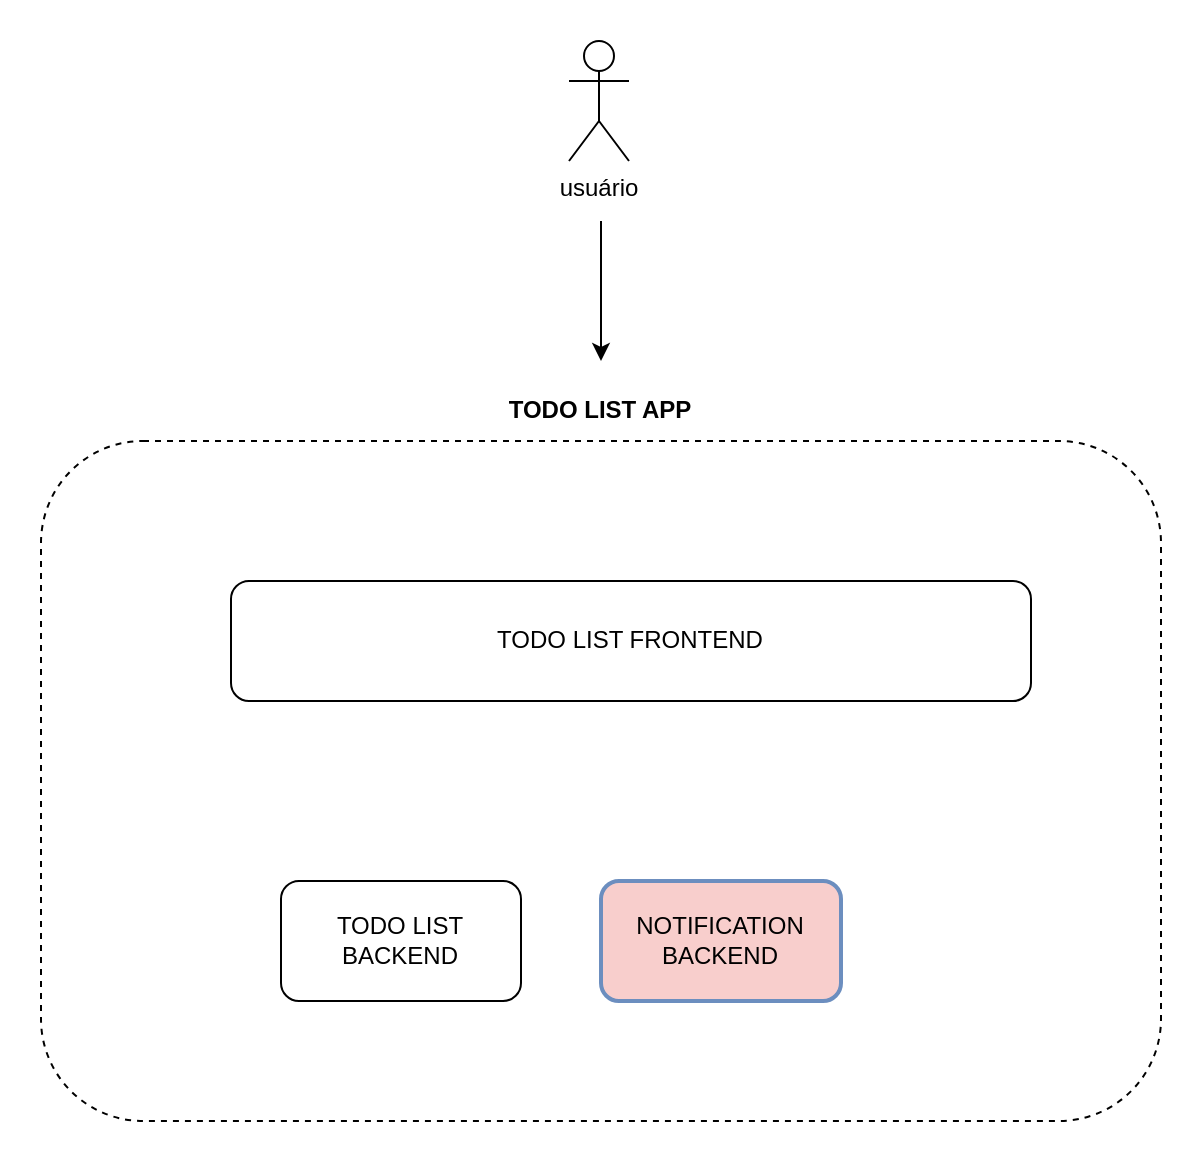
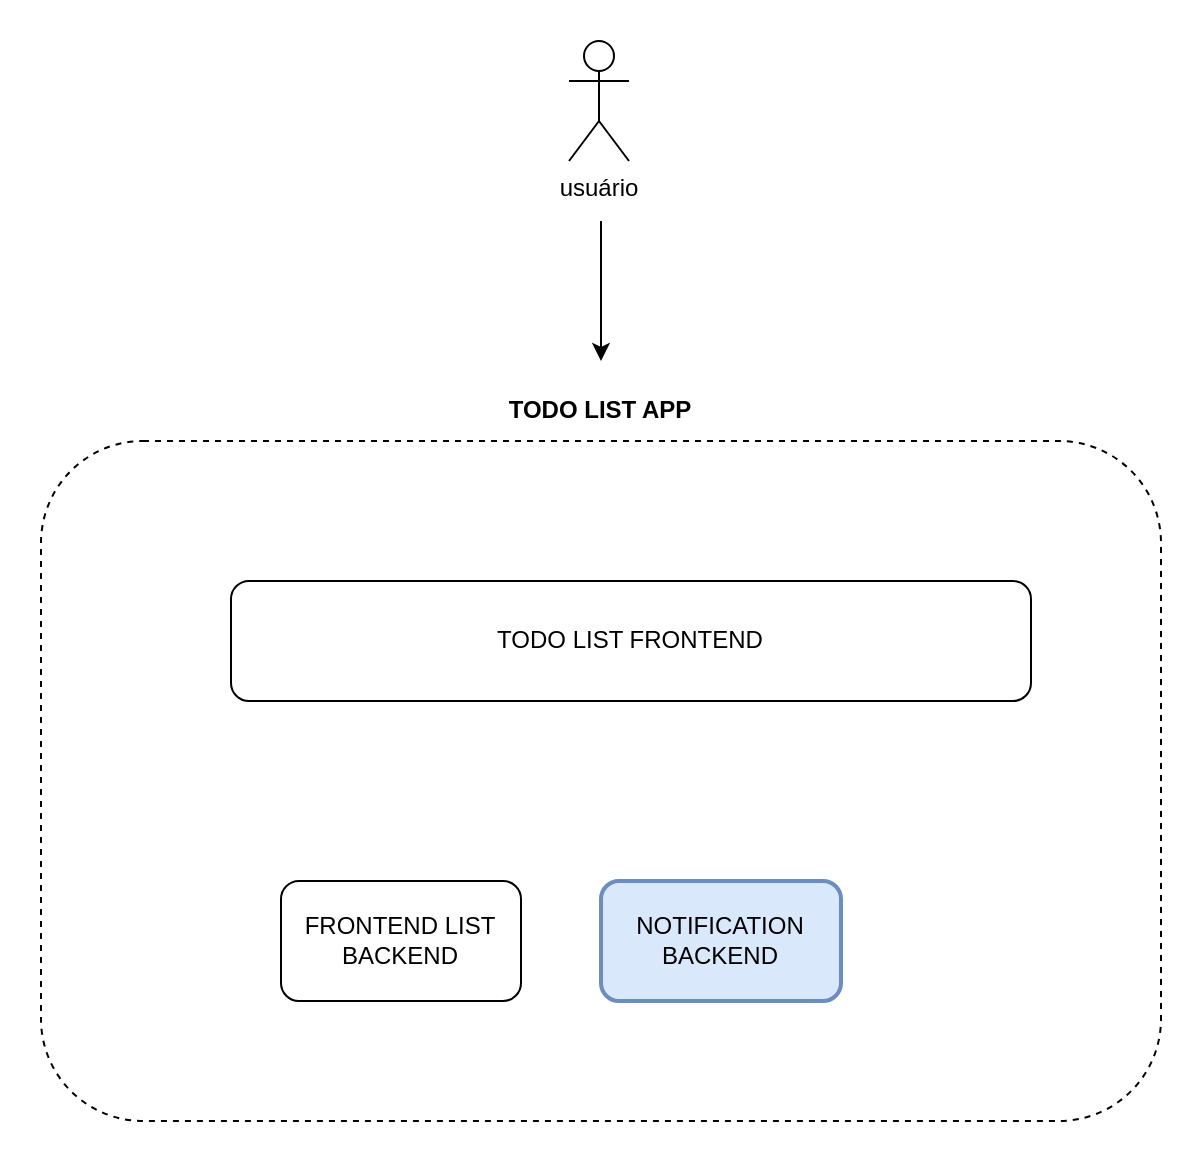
- <mxCell id="3" value="TODO LIST BACKEND" style="rounded=1;whiteSpace=wrap;html=1;" vertex="1" parent="1"><mxGeometry x="140" y="440" width="120" height="60" as="geometry" /></mxCell>
+ <mxCell id="3" value="FRONTEND LIST BACKEND" style="rounded=1;whiteSpace=wrap;html=1;" vertex="1" parent="1"><mxGeometry x="140" y="440" width="120" height="60" as="geometry" /></mxCell>
- <mxCell id="5" value="NOTIFICATION BACKEND" style="rounded=1;whiteSpace=wrap;html=1;strokeWidth=2;fillColor=#f8cecc;strokeColor=#6c8ebf;" vertex="1" parent="1"><mxGeometry x="300" y="440" width="120" height="60" as="geometry" /></mxCell>
+ <mxCell id="5" value="NOTIFICATION BACKEND" style="rounded=1;whiteSpace=wrap;html=1;strokeWidth=2;fillColor=#dae8fc;strokeColor=#6c8ebf;" vertex="1" parent="1"><mxGeometry x="300" y="440" width="120" height="60" as="geometry" /></mxCell>
